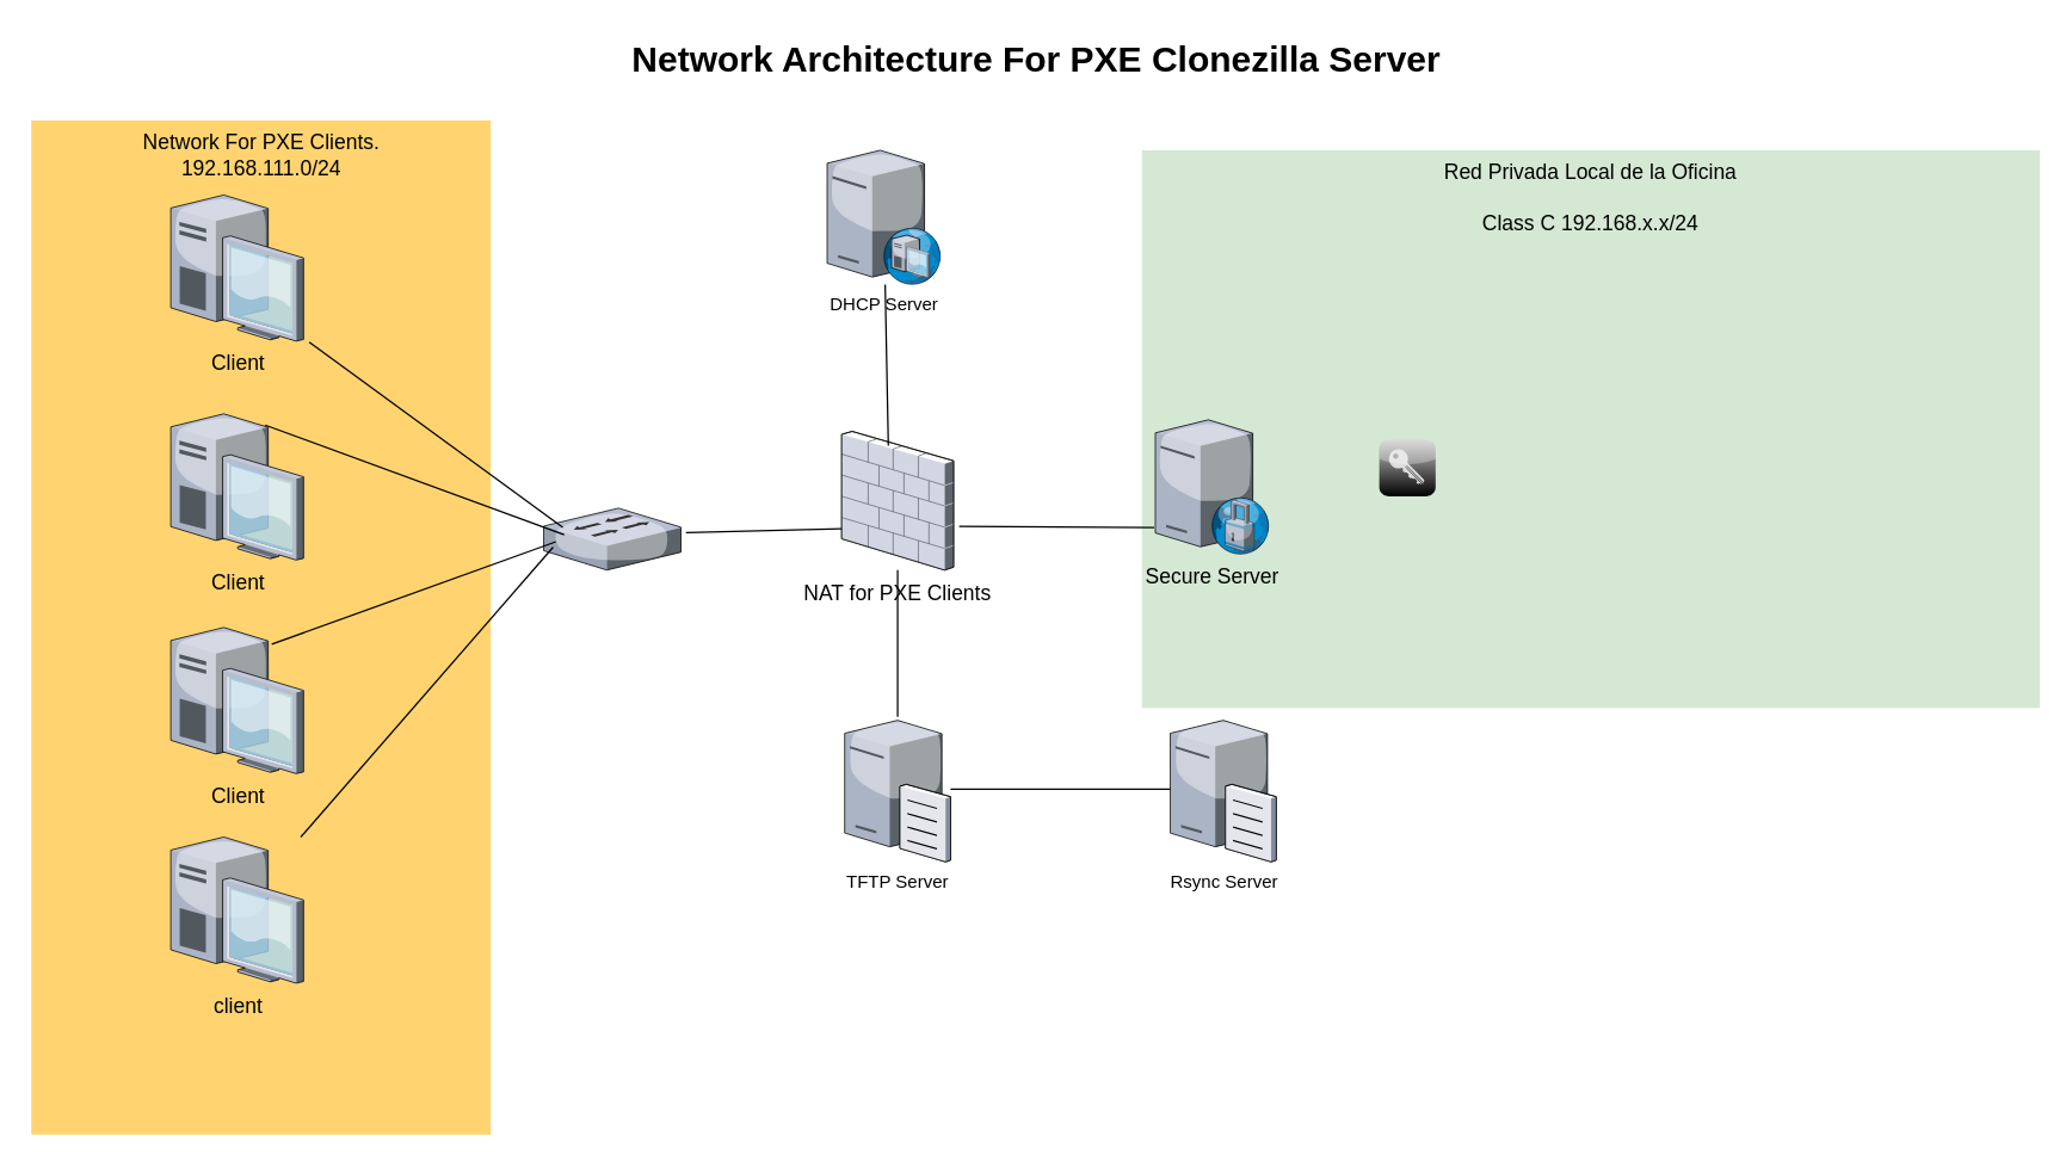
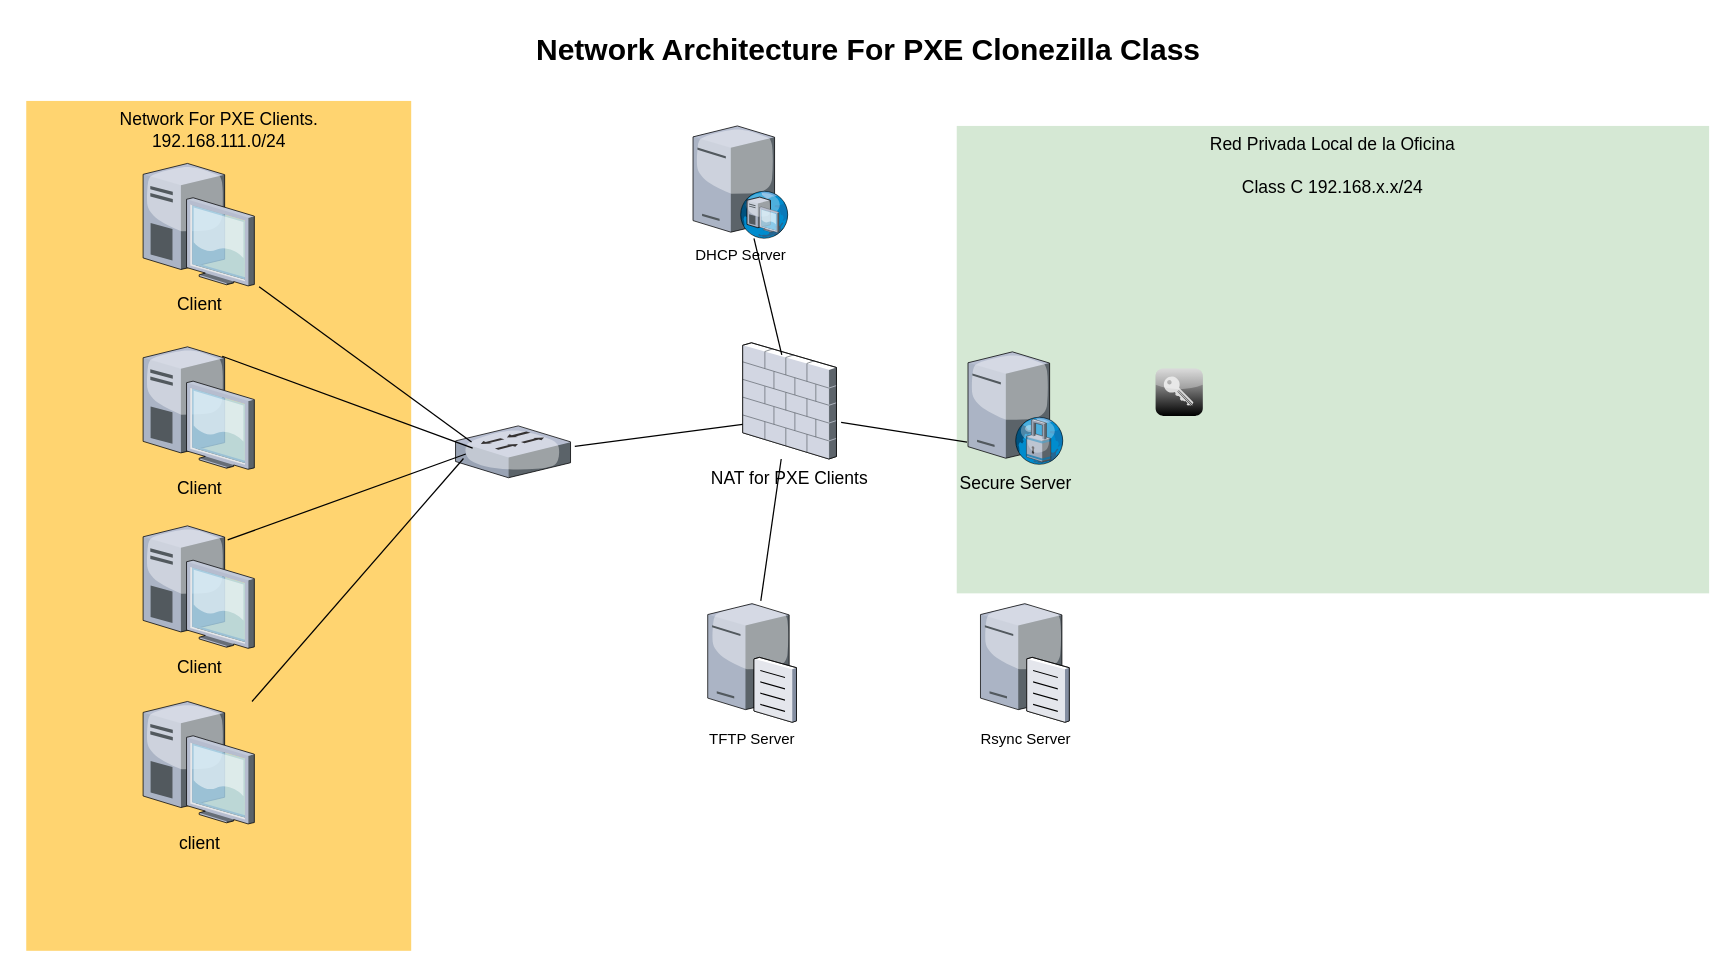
- <mxCell id="10" value="Network Architecture For PXE Clonezilla Server" style="text;strokeColor=none;fillColor=none;html=1;fontSize=24;fontStyle=1;verticalAlign=middle;align=center;" parent="1" vertex="1"><mxGeometry x="263" y="20" width="861" height="40" as="geometry" /></mxCell>
+ <mxCell id="10" value="Network Architecture For PXE Clonezilla Class" style="text;strokeColor=none;fillColor=none;html=1;fontSize=24;fontStyle=1;verticalAlign=middle;align=center;" parent="1" vertex="1"><mxGeometry x="263" y="20" width="861" height="40" as="geometry" /></mxCell>
- <mxCell id="7" value="NAT for PXE Clients" style="verticalLabelPosition=bottom;aspect=fixed;html=1;verticalAlign=top;strokeColor=none;shape=mxgraph.citrix.firewall;fillColor=#66B2FF;gradientColor=#0066CC;fontSize=14;" parent="1" vertex="1"><mxGeometry x="563.75" y="288.5" width="75" height="93" as="geometry" /></mxCell>
+ <mxCell id="7" value="NAT for PXE Clients" style="verticalLabelPosition=bottom;aspect=fixed;html=1;verticalAlign=top;strokeColor=none;shape=mxgraph.citrix.firewall;fillColor=#66B2FF;gradientColor=#0066CC;fontSize=14;" parent="1" vertex="1"><mxGeometry x="593.75" y="273.5" width="75" height="93" as="geometry" /></mxCell>
- <mxCell id="23" value="" style="endArrow=none;html=1;rounded=0;" edge="1" parent="1" source="11" target="21"><mxGeometry width="50" height="50" relative="1" as="geometry"><mxPoint x="524" y="510" as="sourcePoint" /><mxPoint x="574" y="460" as="targetPoint" /></mxGeometry></mxCell>
